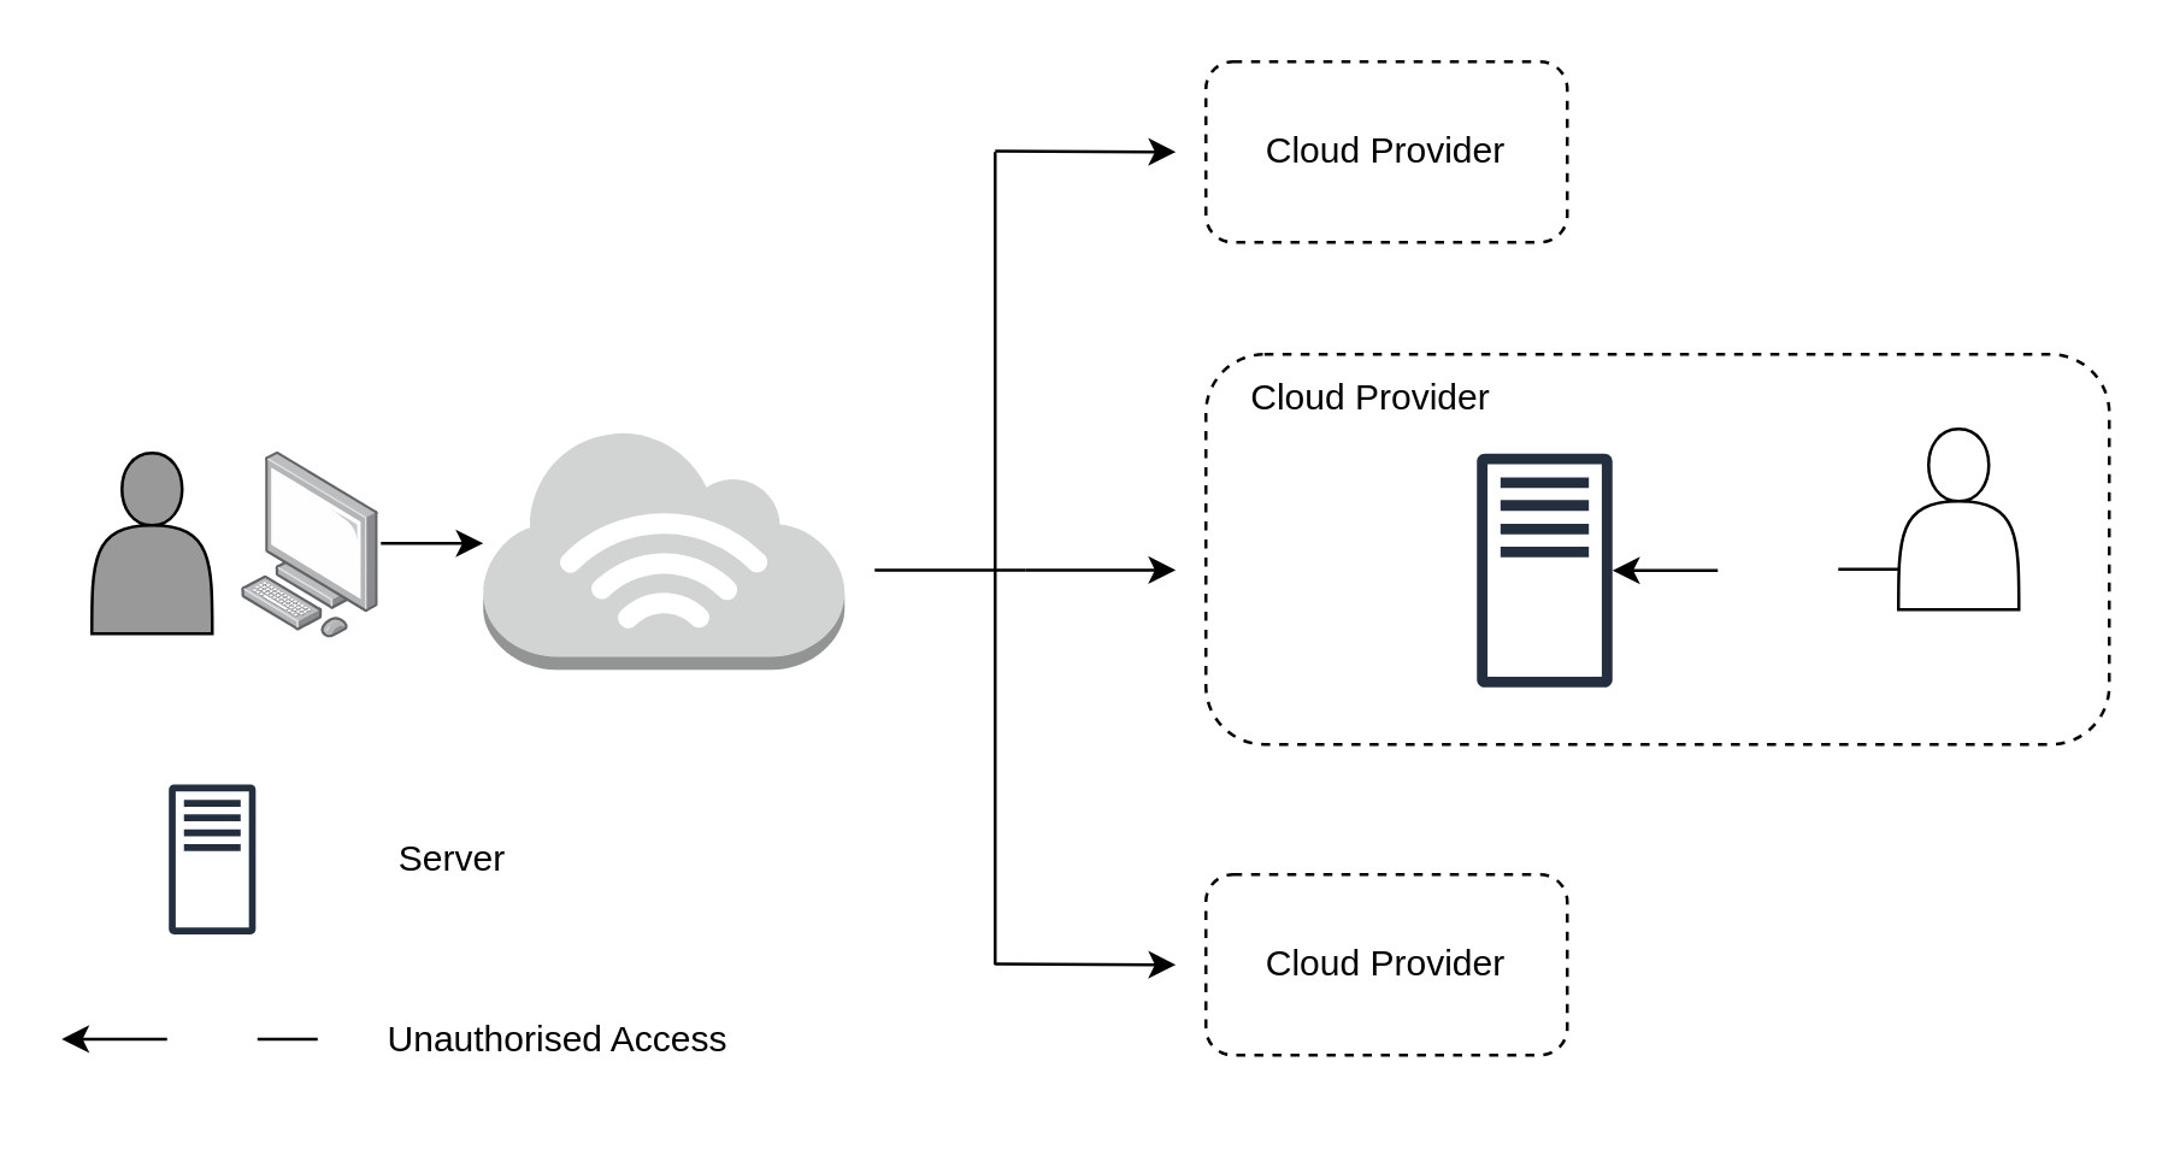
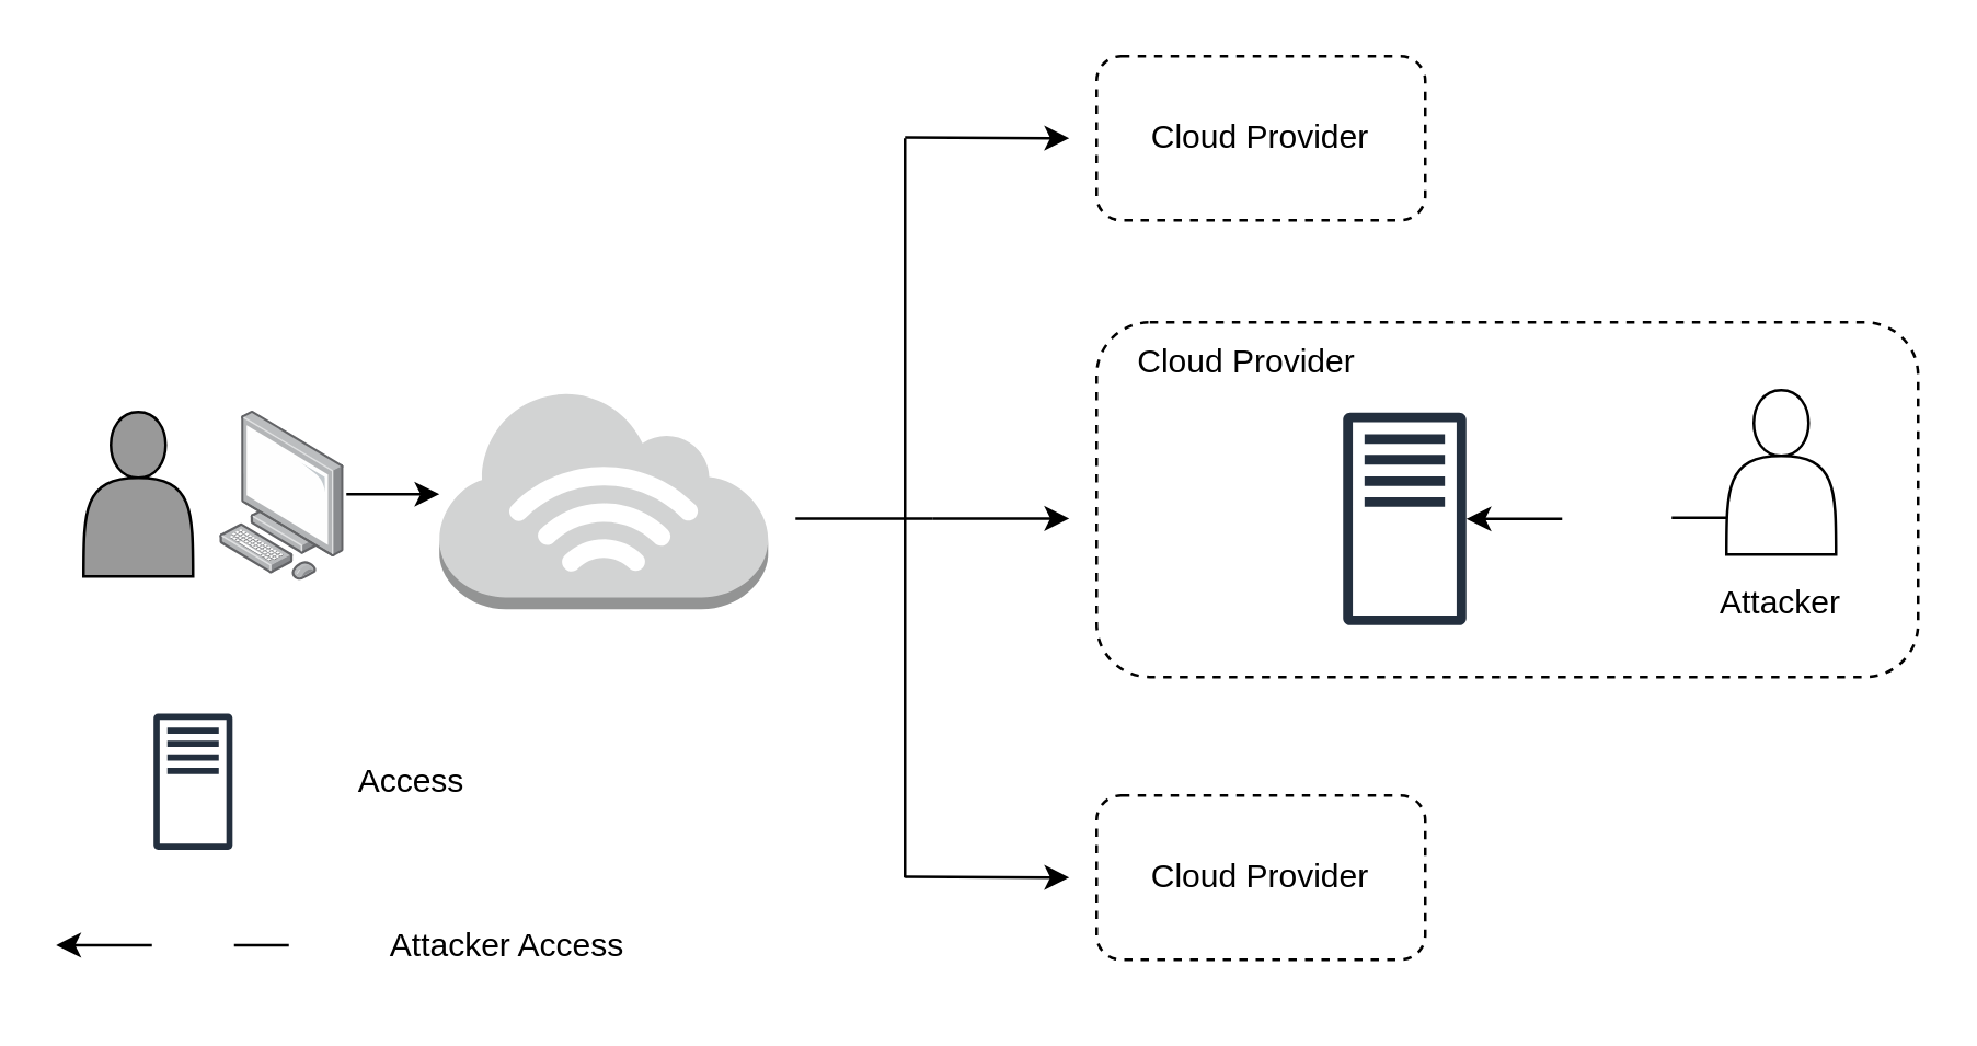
+ <mxCell id="10" value="Attacker" style="text;html=1;strokeColor=none;fillColor=none;align=center;verticalAlign=middle;whiteSpace=wrap;rounded=0;" parent="1" vertex="1"><mxGeometry x="630" y="210" width="40" height="20" as="geometry" /></mxCell>
- <mxCell id="22" value="Server" style="text;html=1;strokeColor=none;fillColor=none;align=center;verticalAlign=middle;whiteSpace=wrap;rounded=0;dashed=1;" vertex="1" parent="1"><mxGeometry x="130" y="275" width="40" height="20" as="geometry" /></mxCell>
+ <mxCell id="22" value="Access" style="text;html=1;strokeColor=none;fillColor=none;align=center;verticalAlign=middle;whiteSpace=wrap;rounded=0;dashed=1;" vertex="1" parent="1"><mxGeometry x="130" y="275" width="40" height="20" as="geometry" /></mxCell>
- <mxCell id="26" value="Unauthorised Access" style="text;html=1;strokeColor=none;fillColor=none;align=center;verticalAlign=middle;whiteSpace=wrap;rounded=0;dashed=1;" vertex="1" parent="1"><mxGeometry x="100" y="335" width="170" height="20" as="geometry" /></mxCell>
+ <mxCell id="26" value="Attacker Access" style="text;html=1;strokeColor=none;fillColor=none;align=center;verticalAlign=middle;whiteSpace=wrap;rounded=0;dashed=1;" vertex="1" parent="1"><mxGeometry x="100" y="335" width="170" height="20" as="geometry" /></mxCell>
